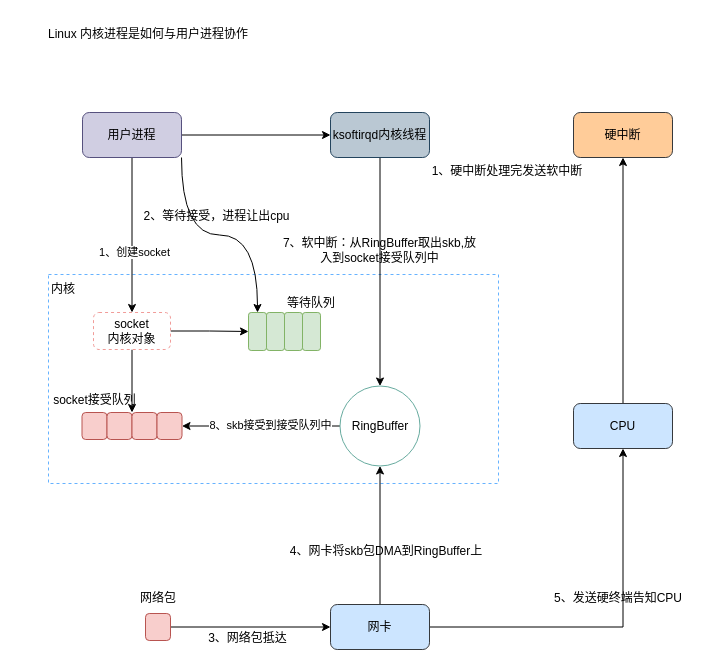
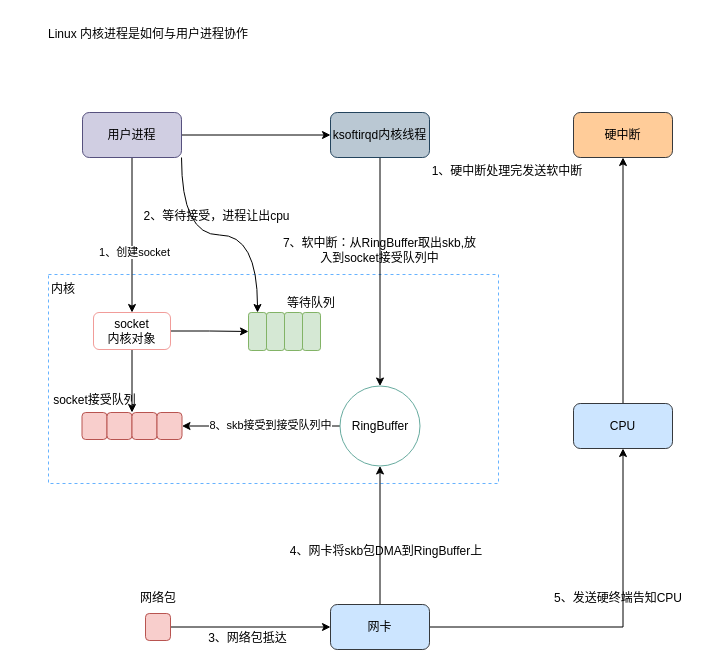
- <mxCell id="7" value="socket&lt;br&gt;内核对象" style="rounded=1;whiteSpace=wrap;html=1;strokeColor=#F19C99;dashed=1;" vertex="1" parent="1"><mxGeometry x="93" y="312" width="77" height="37" as="geometry" /></mxCell>
+ <mxCell id="7" value="socket&lt;br&gt;内核对象" style="rounded=1;whiteSpace=wrap;html=1;strokeColor=#F19C99;" vertex="1" parent="1"><mxGeometry x="93" y="312" width="77" height="37" as="geometry" /></mxCell>
